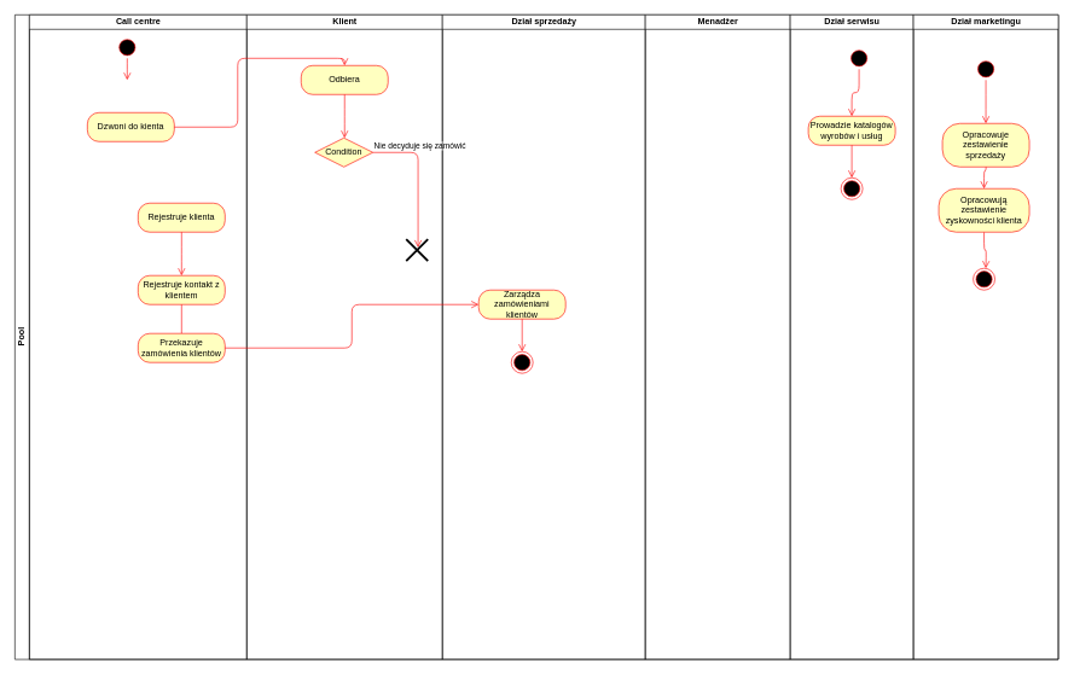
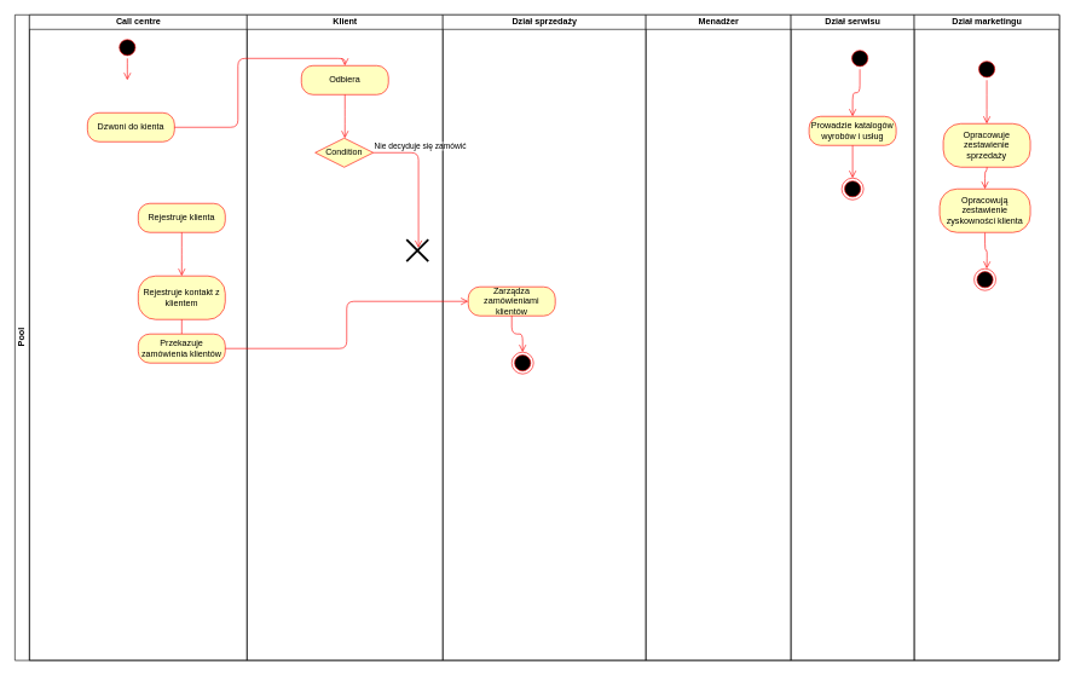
- <mxCell id="9" value="Rejestruje kontakt z klientem" style="rounded=1;whiteSpace=wrap;html=1;arcSize=40;fontColor=#000000;fillColor=#ffffc0;strokeColor=#ff0000;" parent="3" vertex="1"><mxGeometry x="150" y="360" width="120" height="40" as="geometry" /></mxCell>
+ <mxCell id="9" value="Rejestruje kontakt z klientem" style="rounded=1;whiteSpace=wrap;html=1;arcSize=40;fontColor=#000000;fillColor=#ffffc0;strokeColor=#ff0000;" parent="3" vertex="1"><mxGeometry x="150" y="360" width="120" height="60" as="geometry" /></mxCell>
- <mxCell id="19" value="Zarządza zamówieniami klientów" style="rounded=1;whiteSpace=wrap;html=1;arcSize=40;fontColor=#000000;fillColor=#ffffc0;strokeColor=#ff0000;" parent="18" vertex="1"><mxGeometry x="50" y="380" width="120" height="40" as="geometry" /></mxCell>
+ <mxCell id="19" value="Zarządza zamówieniami klientów" style="rounded=1;whiteSpace=wrap;html=1;arcSize=40;fontColor=#000000;fillColor=#ffffc0;strokeColor=#ff0000;" parent="18" vertex="1"><mxGeometry x="35" y="375" width="120" height="40" as="geometry" /></mxCell>
